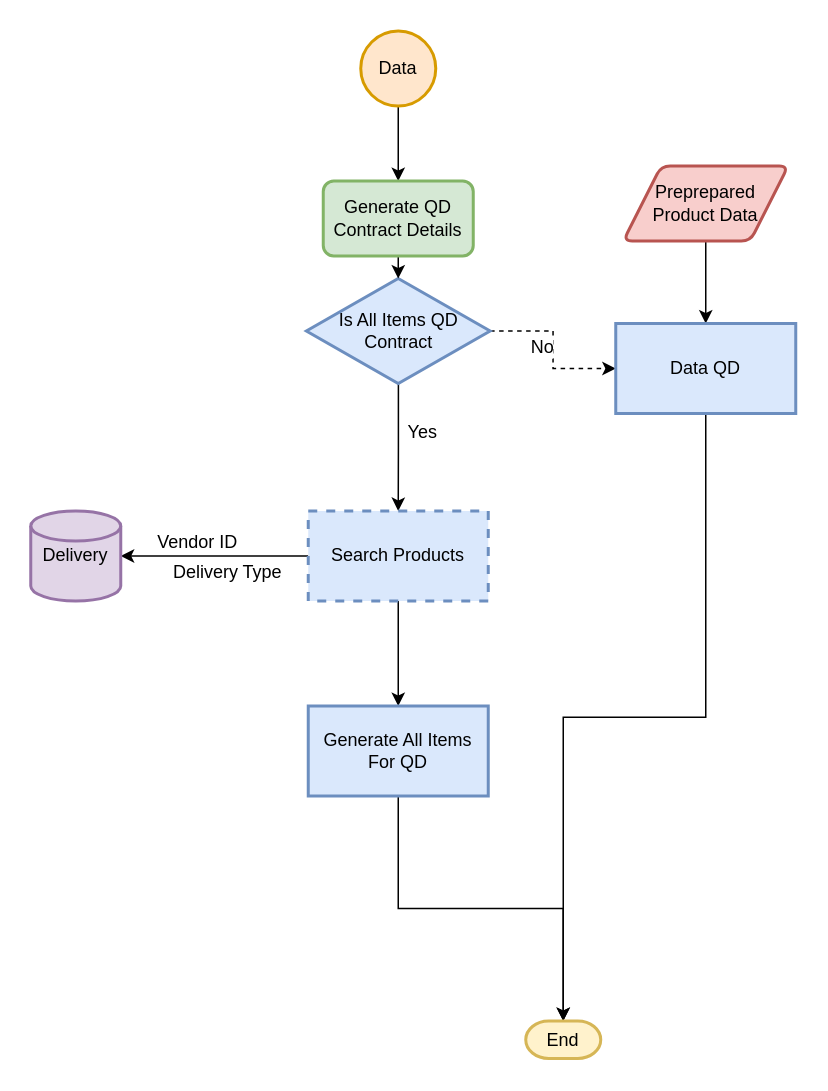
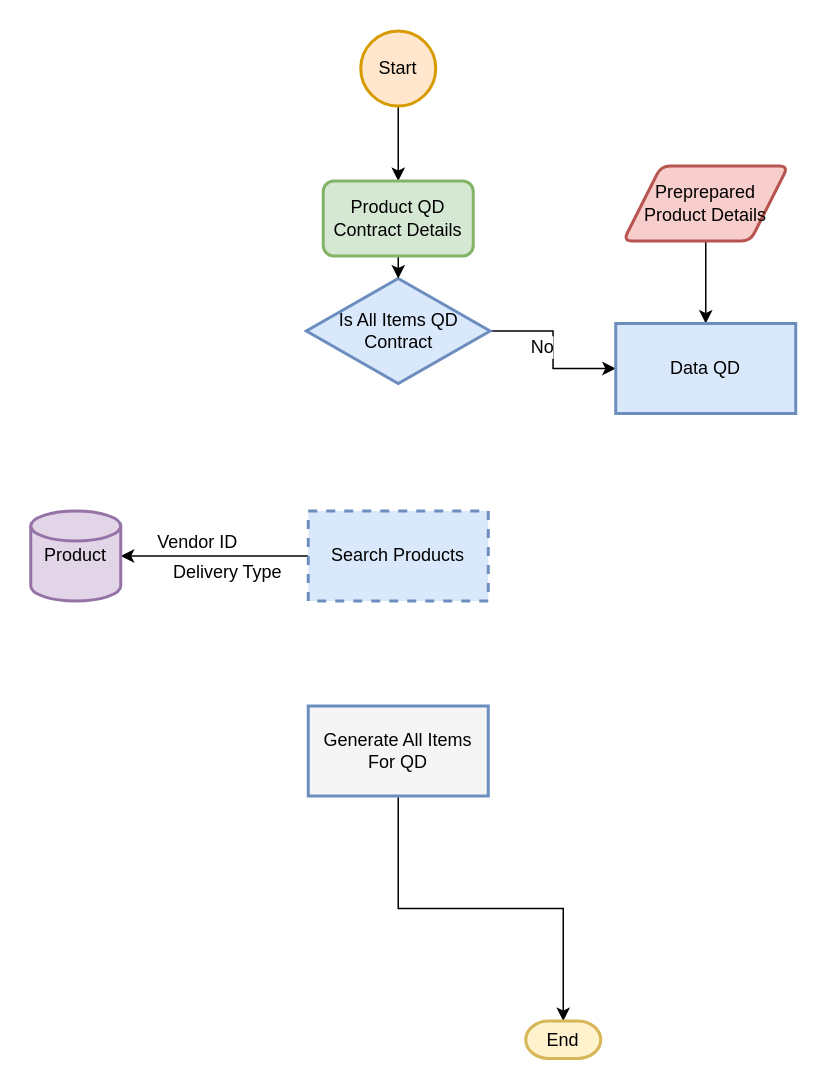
- <mxCell id="3" value="Data" style="strokeWidth=2;html=1;shape=mxgraph.flowchart.start_2;whiteSpace=wrap;fillColor=#ffe6cc;strokeColor=#d79b00;" parent="1" vertex="1"><mxGeometry x="240" y="20" width="50" height="50" as="geometry" /></mxCell>
+ <mxCell id="3" value="Start" style="strokeWidth=2;html=1;shape=mxgraph.flowchart.start_2;whiteSpace=wrap;fillColor=#ffe6cc;strokeColor=#d79b00;" parent="1" vertex="1"><mxGeometry x="240" y="20" width="50" height="50" as="geometry" /></mxCell>
- <mxCell id="5" value="Preprepared Product Data" style="shape=parallelogram;html=1;strokeWidth=2;perimeter=parallelogramPerimeter;whiteSpace=wrap;rounded=1;arcSize=12;size=0.23;fillColor=#f8cecc;strokeColor=#b85450;" parent="1" vertex="1"><mxGeometry x="415" y="110" width="110" height="50" as="geometry" /></mxCell>
+ <mxCell id="5" value="Preprepared Product Details" style="shape=parallelogram;html=1;strokeWidth=2;perimeter=parallelogramPerimeter;whiteSpace=wrap;rounded=1;arcSize=12;size=0.23;fillColor=#f8cecc;strokeColor=#b85450;" parent="1" vertex="1"><mxGeometry x="415" y="110" width="110" height="50" as="geometry" /></mxCell>
- <mxCell id="12" value="Generate QD Contract Details" style="rounded=1;whiteSpace=wrap;html=1;absoluteArcSize=1;arcSize=14;strokeWidth=2;fillColor=#d5e8d4;strokeColor=#82b366;" parent="1" vertex="1"><mxGeometry x="215" y="120" width="100" height="50" as="geometry" /></mxCell>
+ <mxCell id="12" value="Product QD Contract Details" style="rounded=1;whiteSpace=wrap;html=1;absoluteArcSize=1;arcSize=14;strokeWidth=2;fillColor=#d5e8d4;strokeColor=#82b366;" parent="1" vertex="1"><mxGeometry x="215" y="120" width="100" height="50" as="geometry" /></mxCell>
- <mxCell id="6" value="" style="edgeStyle=orthogonalEdgeStyle;rounded=0;orthogonalLoop=1;jettySize=auto;html=1;dashed=1;" parent="1" source="10" target="14" edge="1"><mxGeometry relative="1" as="geometry" /></mxCell>
+ <mxCell id="6" value="" style="edgeStyle=orthogonalEdgeStyle;rounded=0;orthogonalLoop=1;jettySize=auto;html=1;" parent="1" source="10" target="14" edge="1"><mxGeometry relative="1" as="geometry" /></mxCell>
- <mxCell id="8" value="" style="edgeStyle=orthogonalEdgeStyle;rounded=0;orthogonalLoop=1;jettySize=auto;html=1;" parent="1" source="10" target="19" edge="1"><mxGeometry relative="1" as="geometry" /></mxCell>
- <mxCell id="9" value="Yes" style="edgeLabel;html=1;align=center;verticalAlign=middle;resizable=0;points=[];fontSize=12;" parent="8" vertex="1" connectable="0"><mxGeometry x="-0.248" y="-1" relative="1" as="geometry"><mxPoint x="16" as="offset" /></mxGeometry></mxCell>
- <mxCell id="20" value="Delivery" style="strokeWidth=2;html=1;shape=mxgraph.flowchart.database;whiteSpace=wrap;fontSize=12;fillColor=#e1d5e7;strokeColor=#9673a6;" parent="1" vertex="1"><mxGeometry x="20" y="340" width="60" height="60" as="geometry" /></mxCell>
+ <mxCell id="20" value="Product" style="strokeWidth=2;html=1;shape=mxgraph.flowchart.database;whiteSpace=wrap;fontSize=12;fillColor=#e1d5e7;strokeColor=#9673a6;" parent="1" vertex="1"><mxGeometry x="20" y="340" width="60" height="60" as="geometry" /></mxCell>
- <mxCell id="18" value="" style="edgeStyle=orthogonalEdgeStyle;rounded=0;orthogonalLoop=1;jettySize=auto;html=1;fontSize=12;" parent="1" source="19" target="22" edge="1"><mxGeometry relative="1" as="geometry" /></mxCell>
- <mxCell id="13" value="" style="edgeStyle=orthogonalEdgeStyle;rounded=0;orthogonalLoop=1;jettySize=auto;html=1;fontSize=12;exitX=0.5;exitY=1;exitDx=0;exitDy=0;entryX=0.5;entryY=0;entryDx=0;entryDy=0;entryPerimeter=0;" parent="1" source="14" target="23" edge="1"><mxGeometry relative="1" as="geometry"><mxPoint x="385" y="650" as="targetPoint" /></mxGeometry></mxCell>
- <mxCell id="22" value="Generate All Items For QD" style="whiteSpace=wrap;html=1;strokeColor=#6c8ebf;strokeWidth=2;fillColor=#dae8fc;" parent="1" vertex="1"><mxGeometry x="205" y="470" width="120" height="60" as="geometry" /></mxCell>
+ <mxCell id="22" value="Generate All Items For QD" style="whiteSpace=wrap;html=1;strokeColor=#6c8ebf;strokeWidth=2;fillColor=#f5f5f5;" parent="1" vertex="1"><mxGeometry x="205" y="470" width="120" height="60" as="geometry" /></mxCell>
